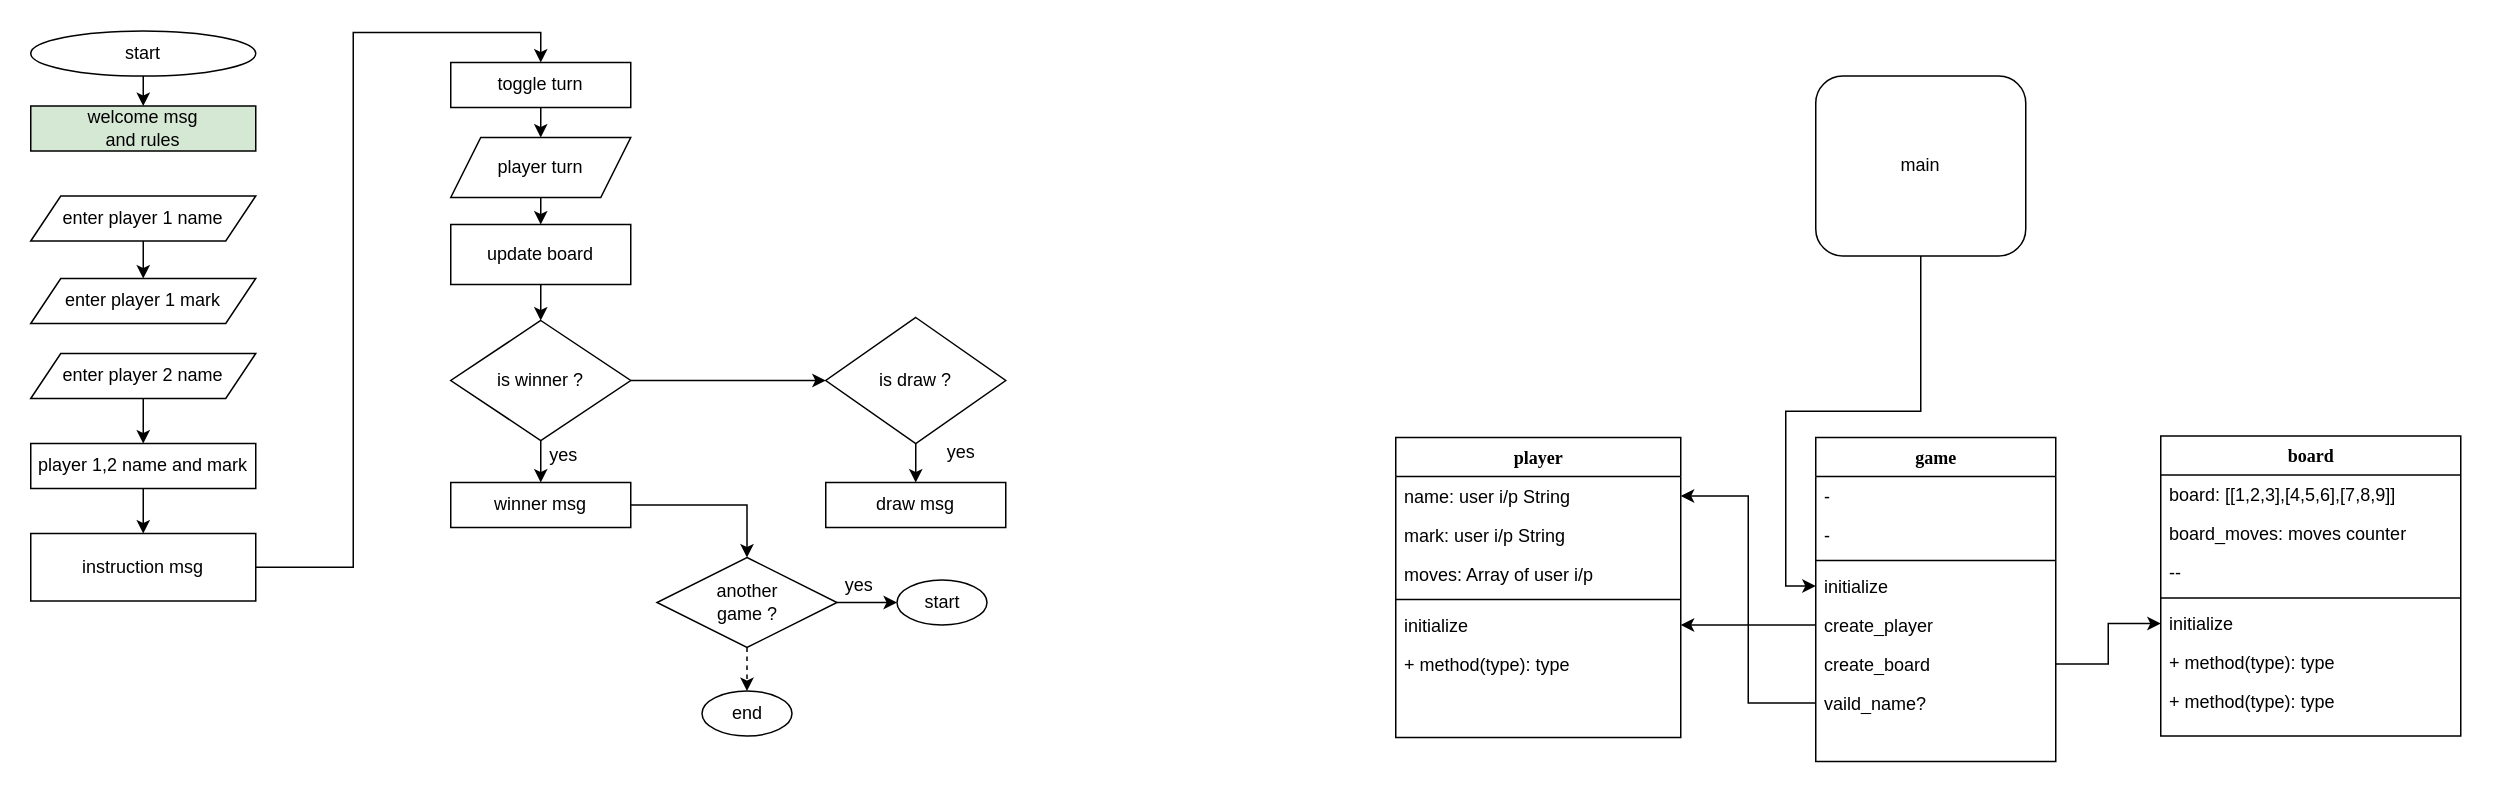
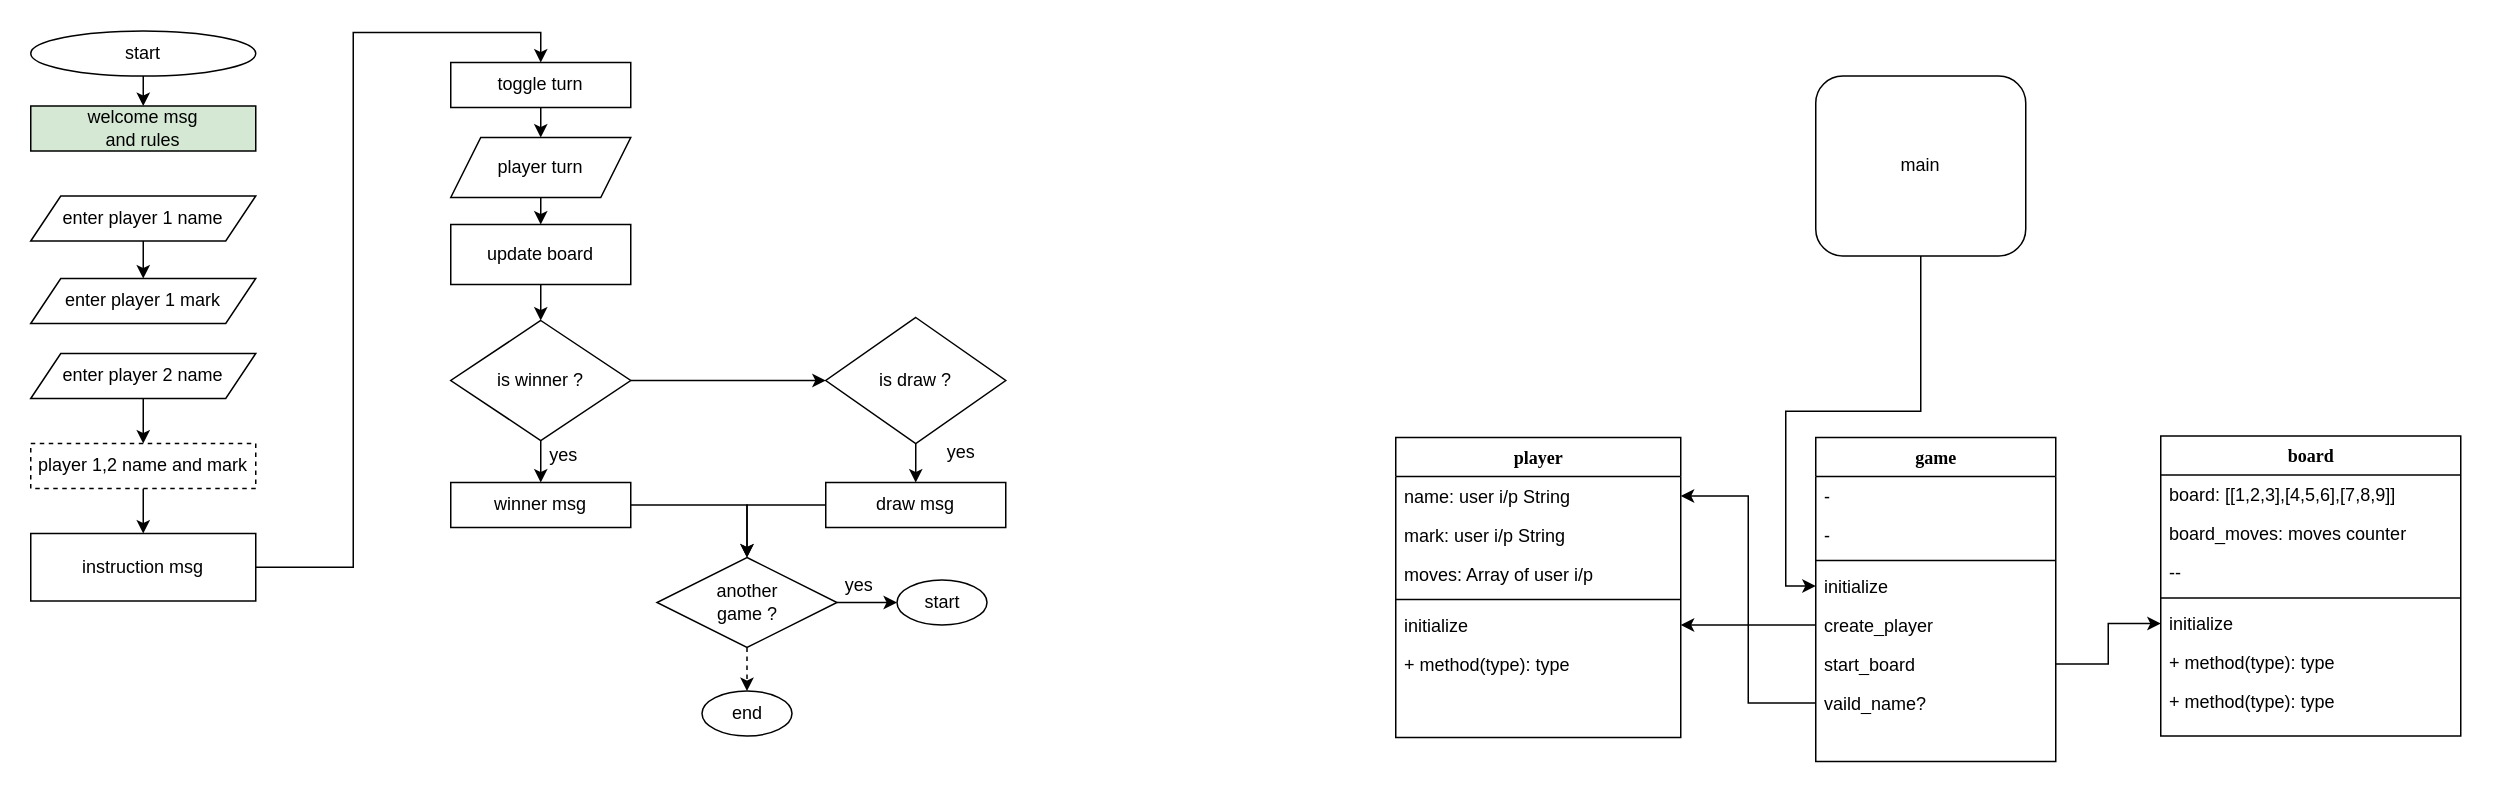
- <mxCell id="32" value="player 1,2 name and mark" style="whiteSpace=wrap;html=1;direction=east;" vertex="1" parent="1"><mxGeometry x="20" y="295" width="150" height="30" as="geometry" /></mxCell>
+ <mxCell id="32" value="player 1,2 name and mark" style="whiteSpace=wrap;html=1;direction=east;dashed=1;" vertex="1" parent="1"><mxGeometry x="20" y="295" width="150" height="30" as="geometry" /></mxCell>
+ <mxCell id="60" style="edgeStyle=orthogonalEdgeStyle;rounded=0;orthogonalLoop=1;jettySize=auto;html=1;exitX=0;exitY=0.5;exitDx=0;exitDy=0;entryX=0.5;entryY=0;entryDx=0;entryDy=0;" edge="1" parent="1" source="61" target="48"><mxGeometry relative="1" as="geometry" /></mxCell>
- <mxCell id="23" value="create_board" style="text;html=1;strokeColor=none;fillColor=none;align=left;verticalAlign=top;spacingLeft=4;spacingRight=4;whiteSpace=wrap;overflow=hidden;rotatable=0;points=[[0,0.5],[1,0.5]];portConstraint=eastwest;" vertex="1" parent="17"><mxGeometry y="138" width="160" height="26" as="geometry" /></mxCell>
+ <mxCell id="23" value="start_board" style="text;html=1;strokeColor=none;fillColor=none;align=left;verticalAlign=top;spacingLeft=4;spacingRight=4;whiteSpace=wrap;overflow=hidden;rotatable=0;points=[[0,0.5],[1,0.5]];portConstraint=eastwest;" vertex="1" parent="17"><mxGeometry y="138" width="160" height="26" as="geometry" /></mxCell>
